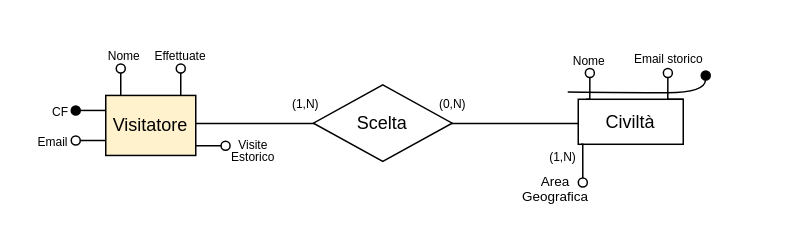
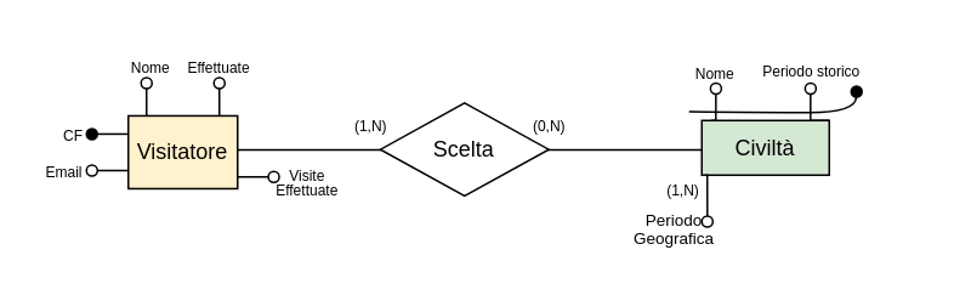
- <mxCell id="10" value="&lt;font style=&quot;font-size: 8px;&quot;&gt;Email storico&lt;/font&gt;" style="text;html=1;align=center;verticalAlign=middle;whiteSpace=wrap;rounded=0;" vertex="1" parent="1"><mxGeometry x="410.11" y="23.57" width="71" height="29" as="geometry" /></mxCell>
+ <mxCell id="10" value="&lt;font style=&quot;font-size: 8px;&quot;&gt;Periodo storico&lt;/font&gt;" style="text;html=1;align=center;verticalAlign=middle;whiteSpace=wrap;rounded=0;" vertex="1" parent="1"><mxGeometry x="410.11" y="23.57" width="71" height="29" as="geometry" /></mxCell>
- <mxCell id="22" value="Civiltà" style="whiteSpace=wrap;html=1;align=center;" vertex="1" parent="1"><mxGeometry x="385" y="65.69" width="70" height="30" as="geometry" /></mxCell>
+ <mxCell id="22" value="Civiltà" style="whiteSpace=wrap;html=1;align=center;fillColor=#d5e8d4;" vertex="1" parent="1"><mxGeometry x="385" y="65.69" width="70" height="30" as="geometry" /></mxCell>
- <mxCell id="19" value="&lt;font style=&quot;font-size: 8px;&quot;&gt;Visite&lt;/font&gt;&lt;div style=&quot;line-height: 30%;&quot;&gt;&lt;font style=&quot;font-size: 8px;&quot;&gt;E&lt;/font&gt;&lt;span style=&quot;font-size: 8px; background-color: initial;&quot;&gt;storico&lt;/span&gt;&lt;/div&gt;" style="text;html=1;align=center;verticalAlign=middle;whiteSpace=wrap;rounded=1;strokeColor=none;" vertex="1" parent="1"><mxGeometry x="150" y="86.13" width="37" height="21" as="geometry" /></mxCell>
+ <mxCell id="19" value="&lt;font style=&quot;font-size: 8px;&quot;&gt;Visite&lt;/font&gt;&lt;div style=&quot;line-height: 30%;&quot;&gt;&lt;font style=&quot;font-size: 8px;&quot;&gt;E&lt;/font&gt;&lt;span style=&quot;font-size: 8px; background-color: initial;&quot;&gt;ffettuate&lt;/span&gt;&lt;/div&gt;" style="text;html=1;align=center;verticalAlign=middle;whiteSpace=wrap;rounded=1;strokeColor=none;" vertex="1" parent="1"><mxGeometry x="150" y="86.13" width="37" height="21" as="geometry" /></mxCell>
- <mxCell id="25" value="&lt;p style=&quot;line-height: 70%;&quot;&gt;&lt;font style=&quot;font-size: 9px;&quot;&gt;Area Geografica&lt;/font&gt;&lt;/p&gt;" style="text;html=1;align=center;verticalAlign=middle;whiteSpace=wrap;rounded=0;" vertex="1" parent="1"><mxGeometry x="340" y="109.69" width="60" height="30" as="geometry" /></mxCell>
+ <mxCell id="25" value="&lt;p style=&quot;line-height: 70%;&quot;&gt;&lt;font style=&quot;font-size: 9px;&quot;&gt;Periodo Geografica&lt;/font&gt;&lt;/p&gt;" style="text;html=1;align=center;verticalAlign=middle;whiteSpace=wrap;rounded=0;" vertex="1" parent="1"><mxGeometry x="340" y="109.69" width="60" height="30" as="geometry" /></mxCell>
